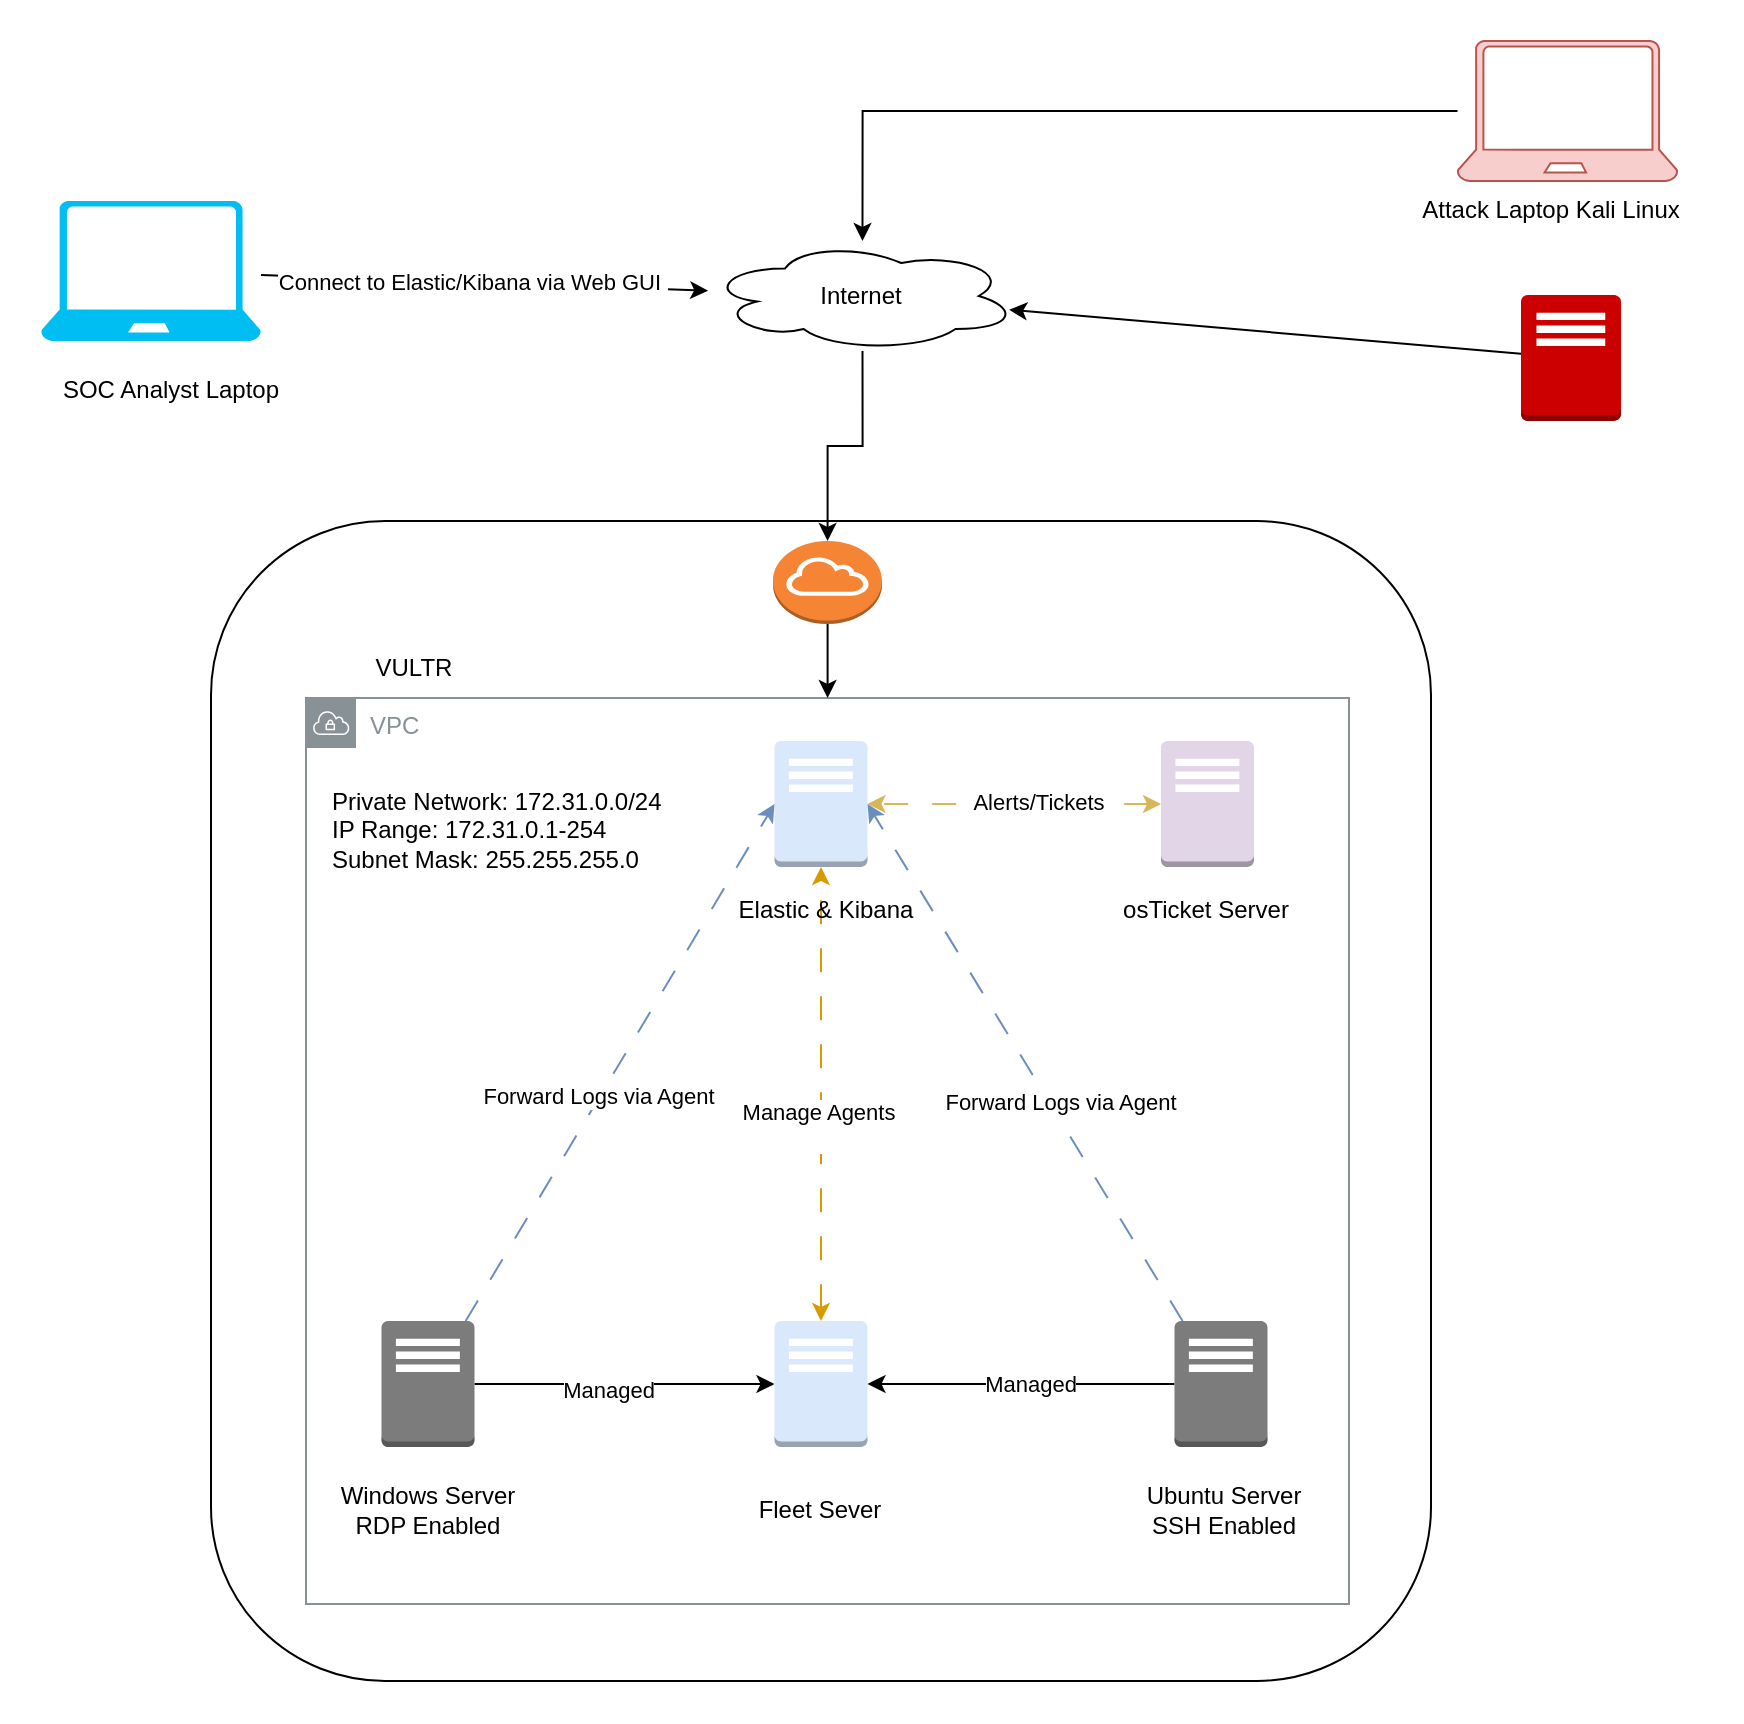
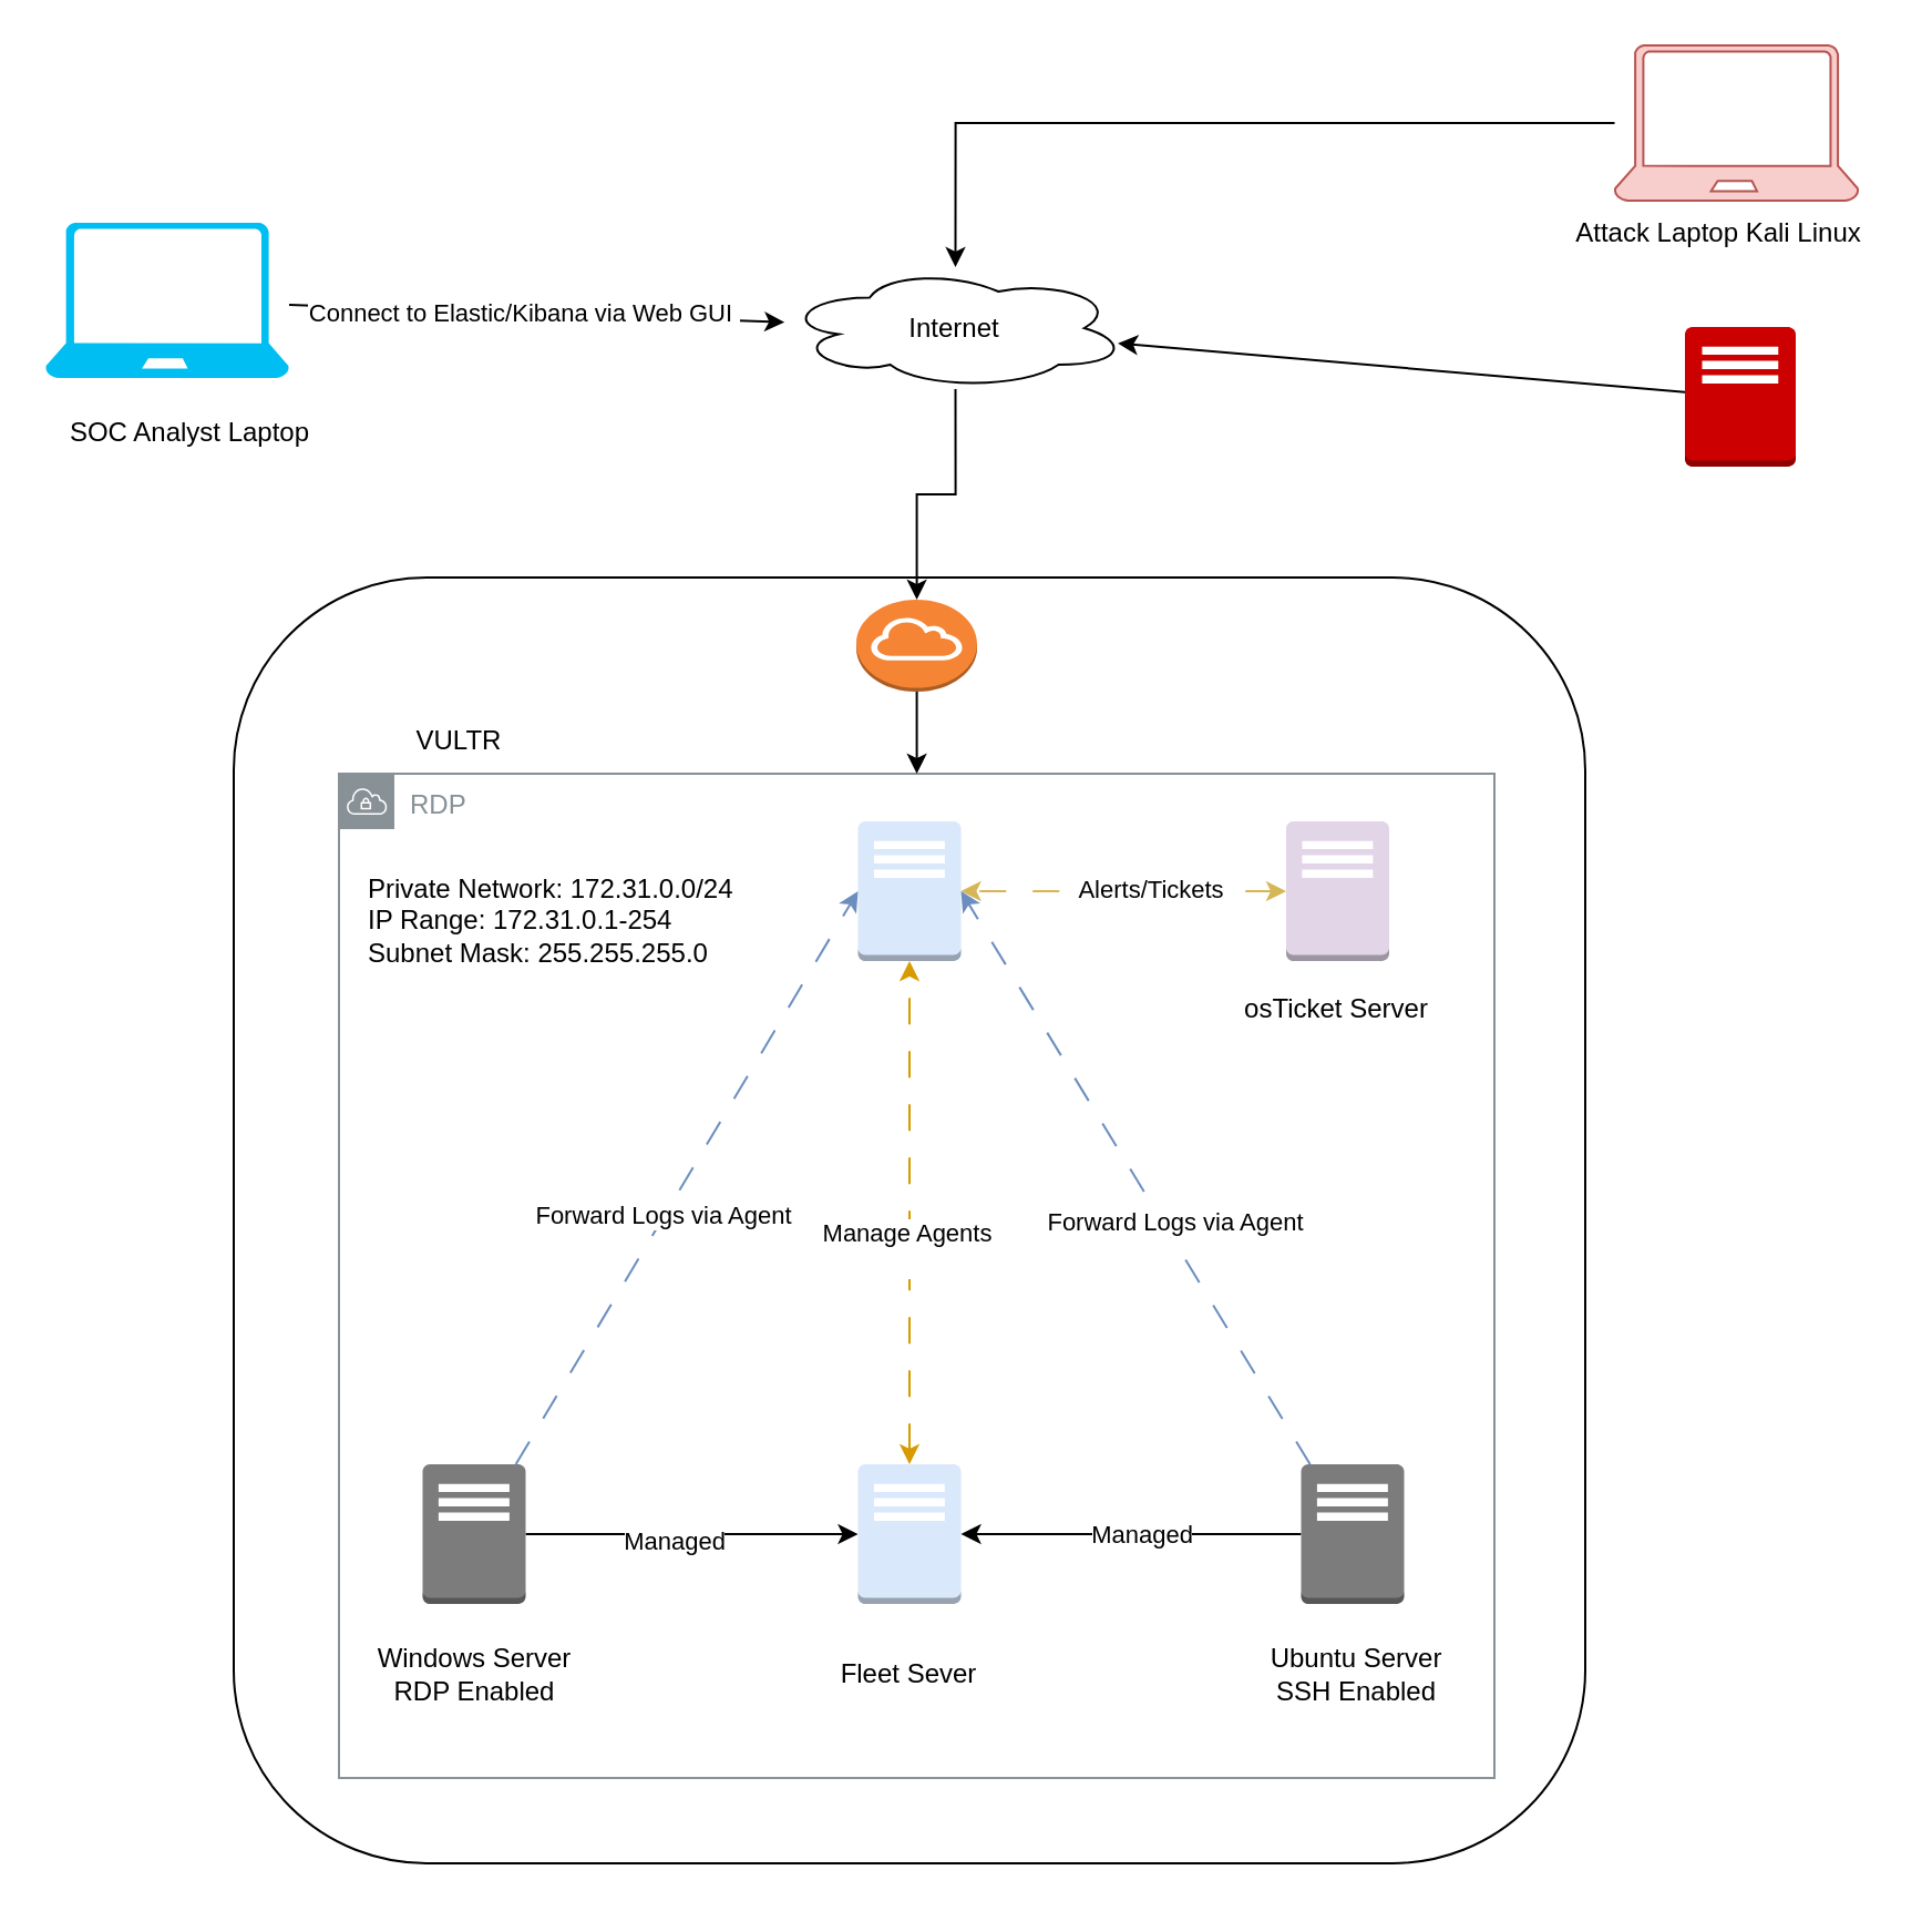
- <mxCell id="3" value="VPC" style="sketch=0;outlineConnect=0;gradientColor=none;html=1;whiteSpace=wrap;fontSize=12;fontStyle=0;shape=mxgraph.aws4.group;grIcon=mxgraph.aws4.group_vpc;strokeColor=#879196;fillColor=none;verticalAlign=top;align=left;spacingLeft=30;fontColor=#879196;dashed=0;" vertex="1" parent="1"><mxGeometry x="152.5" y="348.5" width="521.5" height="453" as="geometry" /></mxCell>
+ <mxCell id="3" value="RDP" style="sketch=0;outlineConnect=0;gradientColor=none;html=1;whiteSpace=wrap;fontSize=12;fontStyle=0;shape=mxgraph.aws4.group;grIcon=mxgraph.aws4.group_vpc;strokeColor=#879196;fillColor=none;verticalAlign=top;align=left;spacingLeft=30;fontColor=#879196;dashed=0;" vertex="1" parent="1"><mxGeometry x="152.5" y="348.5" width="521.5" height="453" as="geometry" /></mxCell>
- <mxCell id="17" value="Elastic &amp;amp; Kibana" style="text;html=1;align=center;verticalAlign=middle;whiteSpace=wrap;rounded=0;" vertex="1" parent="1"><mxGeometry x="363.25" y="440" width="100" height="30" as="geometry" /></mxCell>
